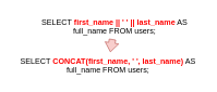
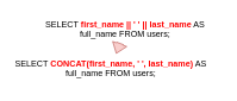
- <mxCell id="3" value="&lt;div&gt;SELECT &lt;b&gt;&lt;font color=&quot;#ff0000&quot;&gt;CONCAT(first_name, ' ', last_name)&lt;/font&gt;&lt;/b&gt; AS full_name FROM users;&lt;/div&gt;&lt;div&gt;&lt;br&gt;&lt;/div&gt;" style="text;html=1;align=center;verticalAlign=top;whiteSpace=wrap;rounded=0;fontFamily=Helvetica;" vertex="1" parent="1"><mxGeometry x="20" y="80" width="290" height="40" as="geometry" /></mxCell>
+ <mxCell id="3" value="&lt;div&gt;SELECT &lt;b&gt;&lt;font color=&quot;#ff0000&quot;&gt;CONCAT(first_name, ' ', last_name)&lt;/font&gt;&lt;/b&gt; AS full_name FROM users;&lt;/div&gt;&lt;div&gt;&lt;br&gt;&lt;/div&gt;" style="text;html=1;align=center;verticalAlign=top;whiteSpace=wrap;rounded=0;fontFamily=Helvetica;" vertex="1" parent="1"><mxGeometry x="10" y="75" width="290" height="40" as="geometry" /></mxCell>
